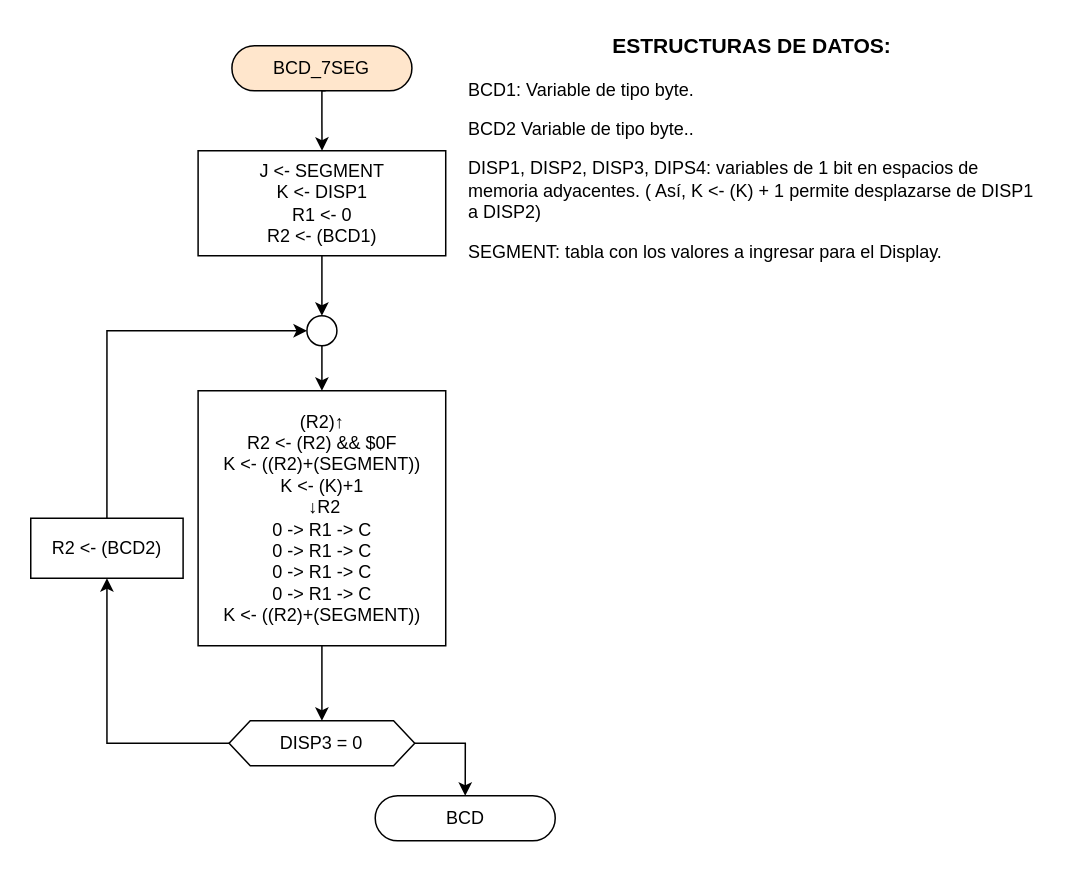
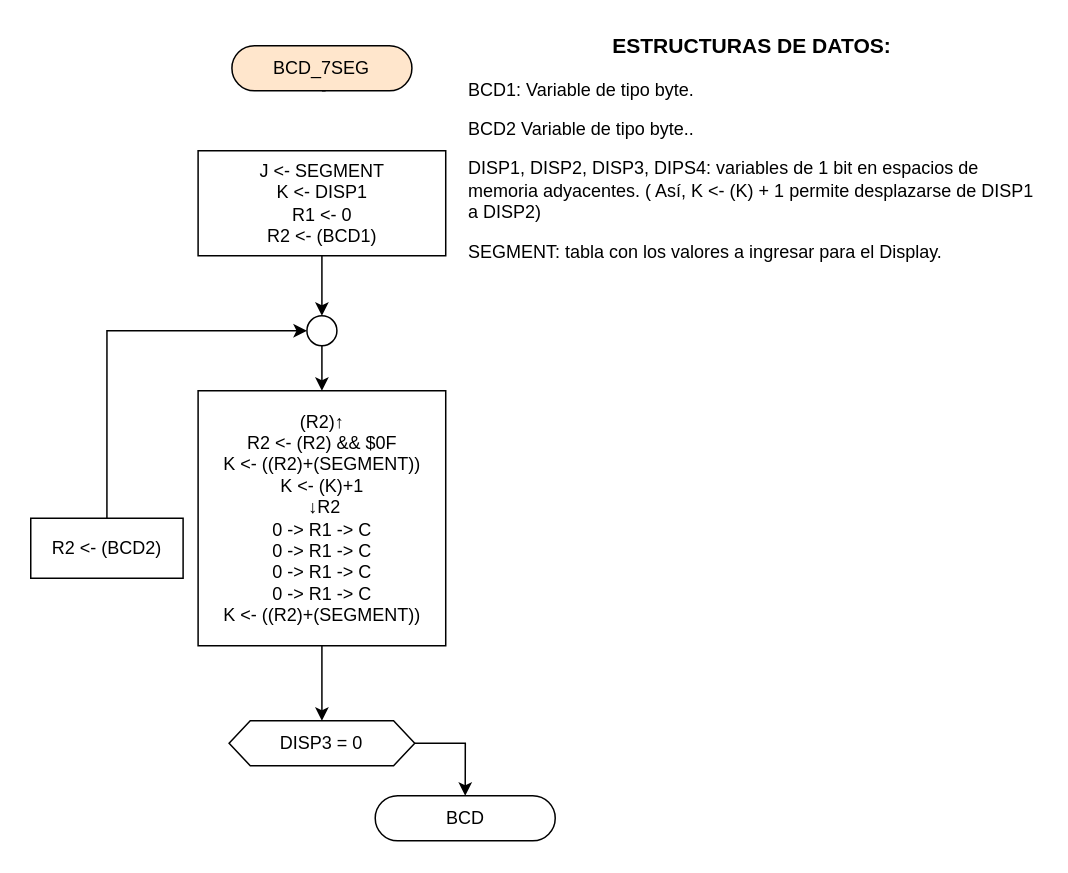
- <mxCell id="3" style="edgeStyle=orthogonalEdgeStyle;rounded=0;orthogonalLoop=1;jettySize=auto;html=1;exitX=0.5;exitY=1;exitDx=0;exitDy=0;" parent="1" source="4" target="12" edge="1"><mxGeometry relative="1" as="geometry" /></mxCell>
- <mxCell id="6" style="edgeStyle=orthogonalEdgeStyle;rounded=0;orthogonalLoop=1;jettySize=auto;html=1;exitX=0;exitY=0.5;exitDx=0;exitDy=0;entryX=0.5;entryY=1;entryDx=0;entryDy=0;" edge="1" parent="1" source="7" target="14"><mxGeometry relative="1" as="geometry" /></mxCell>
